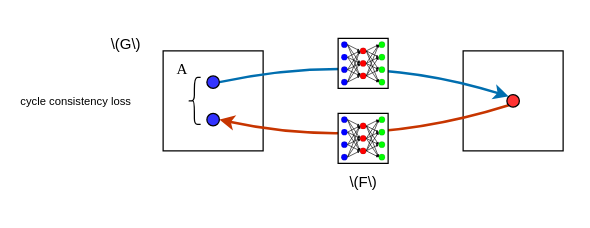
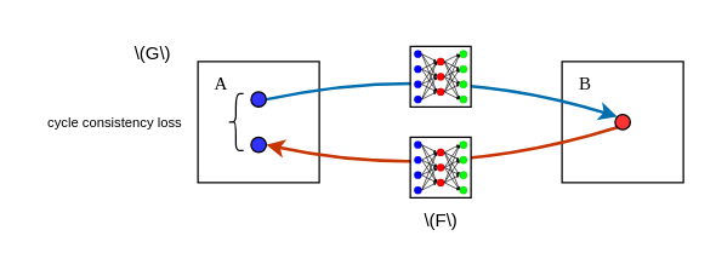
+ <mxCell id="83" value="&lt;font face=&quot;Times New Roman&quot;&gt;B&lt;/font&gt;" style="text;html=1;align=center;verticalAlign=middle;resizable=0;points=[];autosize=1;strokeColor=none;fillColor=none;" vertex="1" parent="1"><mxGeometry x="370" y="40" width="30" height="30" as="geometry" /></mxCell>
- <mxCell id="88" value="&lt;font style=&quot;font-size: 9px;&quot;&gt;cycle consistency loss&lt;/font&gt;" style="text;html=1;align=center;verticalAlign=middle;resizable=0;points=[];autosize=1;strokeColor=none;fillColor=none;" vertex="1" parent="1"><mxGeometry x="5" y="65" width="110" height="30" as="geometry" /></mxCell>
+ <mxCell id="88" value="&lt;font style=&quot;font-size: 9px;&quot;&gt;cycle consistency loss&lt;/font&gt;" style="text;html=1;align=center;verticalAlign=middle;resizable=0;points=[];autosize=1;strokeColor=none;fillColor=none;" vertex="1" parent="1"><mxGeometry x="20" y="65" width="110" height="30" as="geometry" /></mxCell>
